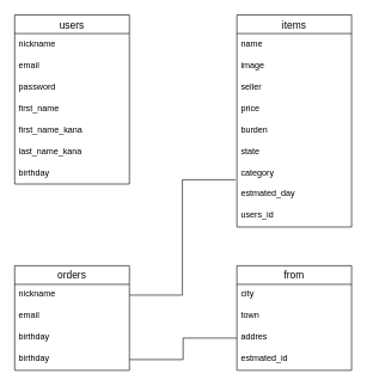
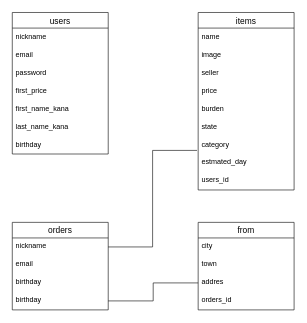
- <mxCell id="6" value="first_name" style="text;strokeColor=none;fillColor=none;spacingLeft=4;spacingRight=4;overflow=hidden;rotatable=0;points=[[0,0.5],[1,0.5]];portConstraint=eastwest;fontSize=12;" vertex="1" parent="2"><mxGeometry y="116" width="160" height="30" as="geometry" /></mxCell>
+ <mxCell id="6" value="first_price" style="text;strokeColor=none;fillColor=none;spacingLeft=4;spacingRight=4;overflow=hidden;rotatable=0;points=[[0,0.5],[1,0.5]];portConstraint=eastwest;fontSize=12;" vertex="1" parent="2"><mxGeometry y="116" width="160" height="30" as="geometry" /></mxCell>
- <mxCell id="29" value="estmated_id" style="text;strokeColor=none;fillColor=none;spacingLeft=4;spacingRight=4;overflow=hidden;rotatable=0;points=[[0,0.5],[1,0.5]];portConstraint=eastwest;fontSize=12;" vertex="1" parent="25"><mxGeometry y="116" width="160" height="30" as="geometry" /></mxCell>
+ <mxCell id="29" value="orders_id" style="text;strokeColor=none;fillColor=none;spacingLeft=4;spacingRight=4;overflow=hidden;rotatable=0;points=[[0,0.5],[1,0.5]];portConstraint=eastwest;fontSize=12;" vertex="1" parent="25"><mxGeometry y="116" width="160" height="30" as="geometry" /></mxCell>
